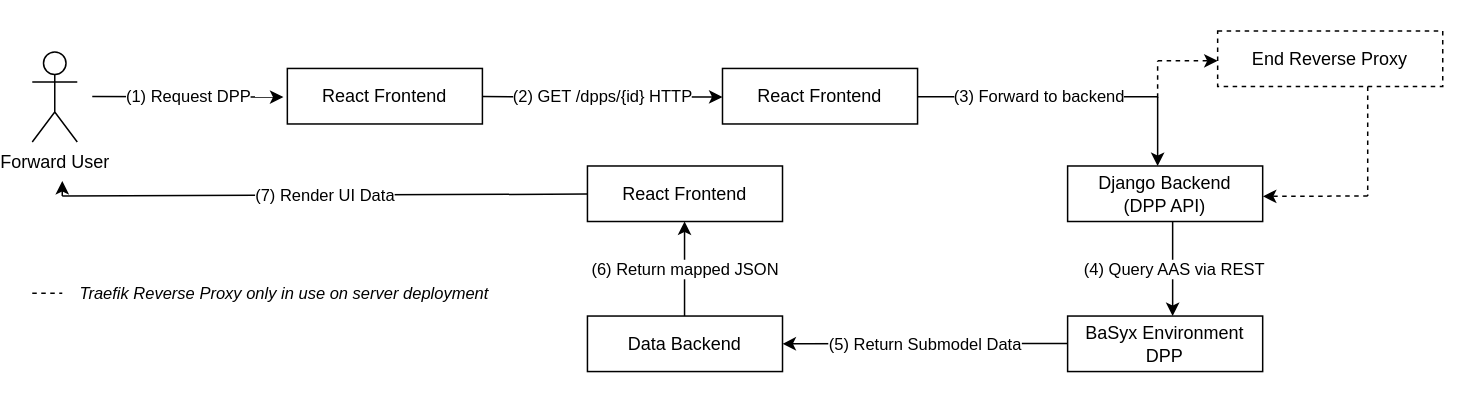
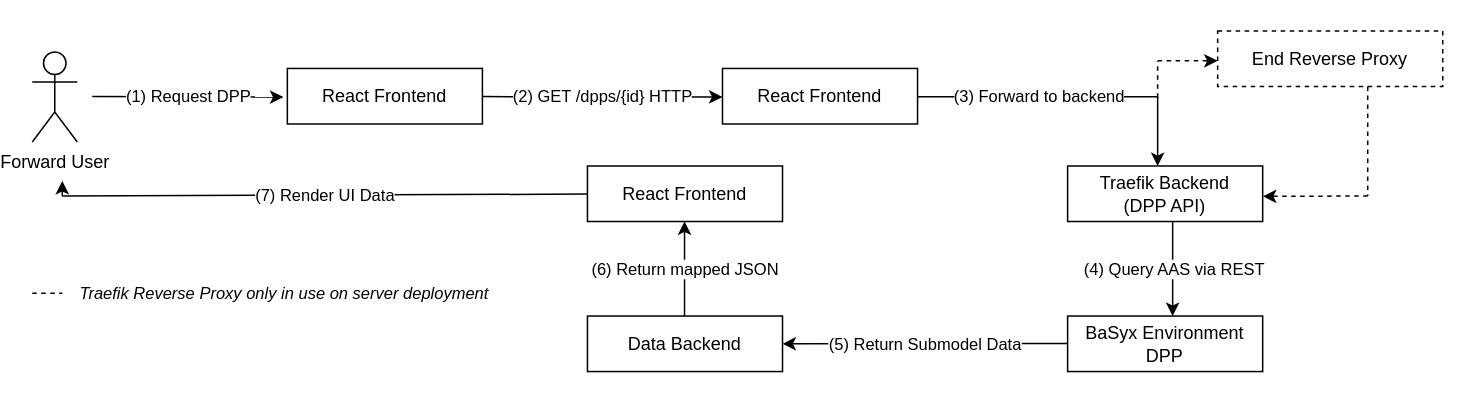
- <mxCell id="15" value="Django Backend&lt;div&gt;(DPP API)&lt;/div&gt;" style="rounded=0;whiteSpace=wrap;html=1;" vertex="1" parent="1"><mxGeometry x="710" y="110" width="130" height="37" as="geometry" /></mxCell>
+ <mxCell id="15" value="Traefik Backend&lt;div&gt;(DPP API)&lt;/div&gt;" style="rounded=0;whiteSpace=wrap;html=1;" vertex="1" parent="1"><mxGeometry x="710" y="110" width="130" height="37" as="geometry" /></mxCell>
